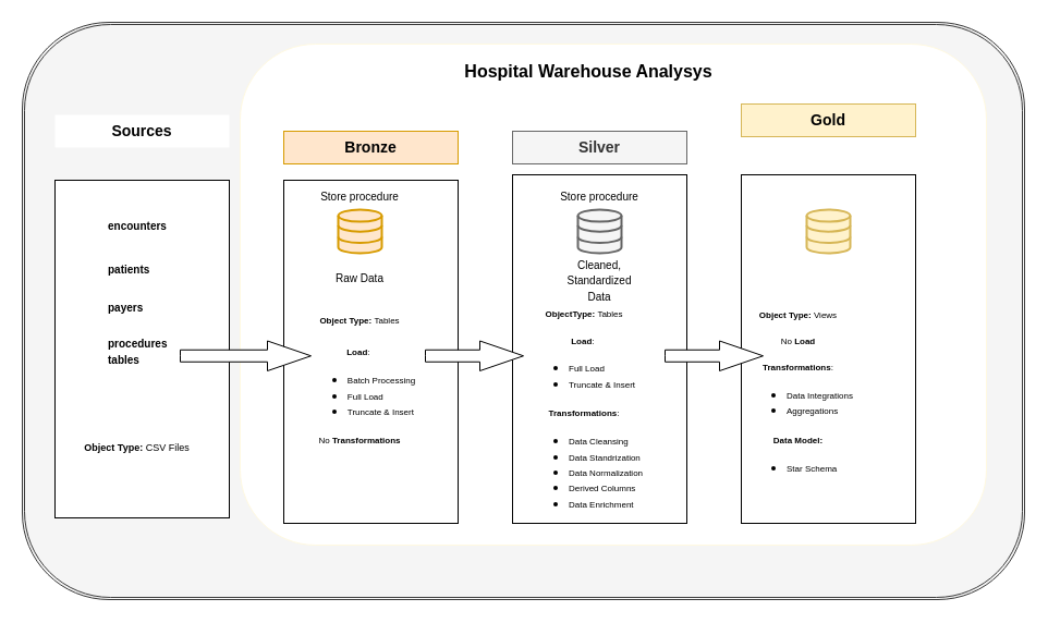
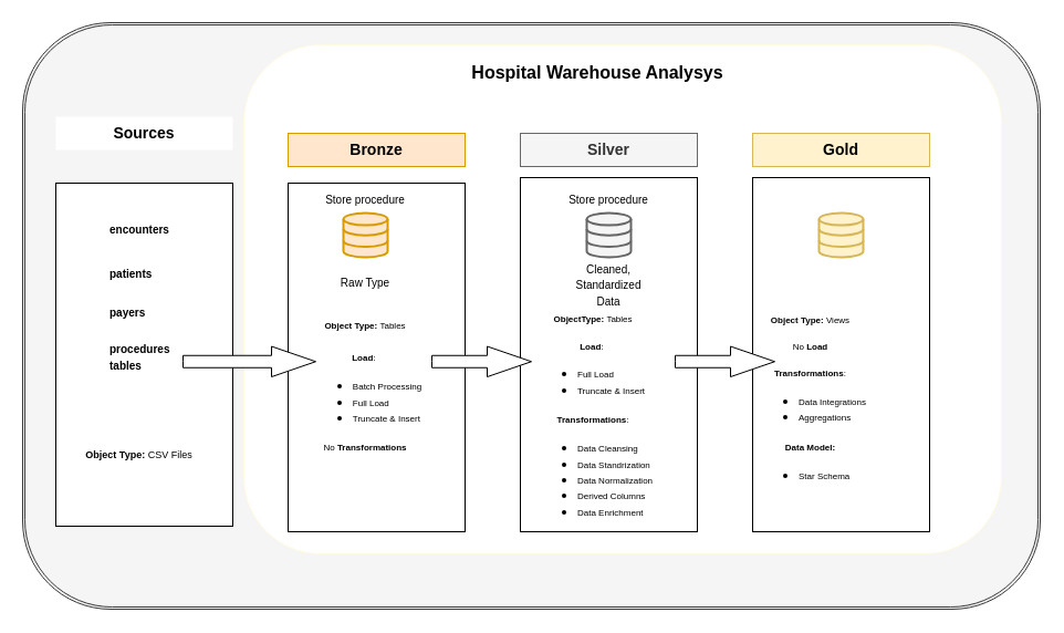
- <mxCell id="8" value="&lt;font style=&quot;font-size: 14px;&quot;&gt;&lt;b&gt;Gold&lt;/b&gt;&lt;/font&gt;" style="text;html=1;align=center;verticalAlign=middle;whiteSpace=wrap;rounded=0;fillColor=#fff2cc;strokeColor=#d6b656;" parent="1" vertex="1"><mxGeometry x="680" y="95" width="160" height="30" as="geometry" /></mxCell>
+ <mxCell id="8" value="&lt;font style=&quot;font-size: 14px;&quot;&gt;&lt;b&gt;Gold&lt;/b&gt;&lt;/font&gt;" style="text;html=1;align=center;verticalAlign=middle;whiteSpace=wrap;rounded=0;fillColor=#fff2cc;strokeColor=#d6b656;" parent="1" vertex="1"><mxGeometry x="680" y="120" width="160" height="30" as="geometry" /></mxCell>
- <mxCell id="24" value="&lt;font style=&quot;font-size: 10px;&quot;&gt;Raw Data&lt;/font&gt;" style="text;html=1;align=center;verticalAlign=middle;whiteSpace=wrap;rounded=0;" parent="1" vertex="1"><mxGeometry x="295" y="240" width="70" height="30" as="geometry" /></mxCell>
+ <mxCell id="24" value="&lt;font style=&quot;font-size: 10px;&quot;&gt;Raw Type&lt;/font&gt;" style="text;html=1;align=center;verticalAlign=middle;whiteSpace=wrap;rounded=0;" parent="1" vertex="1"><mxGeometry x="295" y="240" width="70" height="30" as="geometry" /></mxCell>
